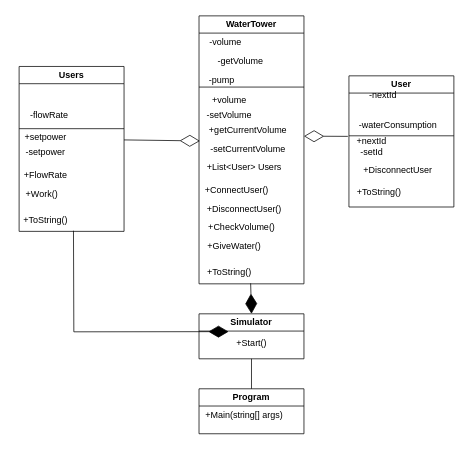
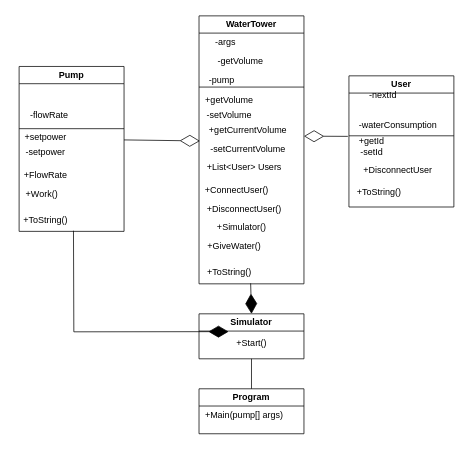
- <mxCell id="23" value="-volume" style="text;html=1;align=center;verticalAlign=middle;resizable=0;points=[];autosize=1;strokeColor=none;fillColor=none;" vertex="1" parent="22"><mxGeometry y="20" width="70" height="30" as="geometry" /></mxCell>
+ <mxCell id="23" value="-args" style="text;html=1;align=center;verticalAlign=middle;resizable=0;points=[];autosize=1;strokeColor=none;fillColor=none;" vertex="1" parent="22"><mxGeometry y="20" width="70" height="30" as="geometry" /></mxCell>
- <mxCell id="4" value="Users" style="swimlane;whiteSpace=wrap;html=1;" vertex="1" parent="1"><mxGeometry x="25" y="88" width="140" height="220" as="geometry" /></mxCell>
+ <mxCell id="4" value="Pump" style="swimlane;whiteSpace=wrap;html=1;" vertex="1" parent="1"><mxGeometry x="25" y="88" width="140" height="220" as="geometry" /></mxCell>
- <mxCell id="26" value="+volume" style="text;html=1;align=center;verticalAlign=middle;resizable=0;points=[];autosize=1;strokeColor=none;fillColor=none;" vertex="1" parent="22"><mxGeometry x="-5" y="97.5" width="90" height="30" as="geometry" /></mxCell>
+ <mxCell id="26" value="+getVolume" style="text;html=1;align=center;verticalAlign=middle;resizable=0;points=[];autosize=1;strokeColor=none;fillColor=none;" vertex="1" parent="22"><mxGeometry x="-5" y="97.5" width="90" height="30" as="geometry" /></mxCell>
- <mxCell id="17" value="+nextId" style="text;html=1;align=center;verticalAlign=middle;resizable=0;points=[];autosize=1;strokeColor=none;fillColor=none;" vertex="1" parent="13"><mxGeometry y="72.5" width="60" height="30" as="geometry" /></mxCell>
+ <mxCell id="17" value="+getId" style="text;html=1;align=center;verticalAlign=middle;resizable=0;points=[];autosize=1;strokeColor=none;fillColor=none;" vertex="1" parent="13"><mxGeometry y="72.5" width="60" height="30" as="geometry" /></mxCell>
- <mxCell id="31" value="&amp;nbsp;+CheckVolume()" style="text;html=1;align=center;verticalAlign=middle;resizable=0;points=[];autosize=1;strokeColor=none;fillColor=none;" vertex="1" parent="22"><mxGeometry x="-5" y="267.5" width="120" height="30" as="geometry" /></mxCell>
+ <mxCell id="31" value="&amp;nbsp;+Simulator()" style="text;html=1;align=center;verticalAlign=middle;resizable=0;points=[];autosize=1;strokeColor=none;fillColor=none;" vertex="1" parent="22"><mxGeometry x="-5" y="267.5" width="120" height="30" as="geometry" /></mxCell>
- <mxCell id="3" value="+Main(string[] args)" style="text;html=1;align=center;verticalAlign=middle;resizable=0;points=[];autosize=1;strokeColor=none;fillColor=none;" vertex="1" parent="2"><mxGeometry x="-5" y="20" width="130" height="30" as="geometry" /></mxCell>
+ <mxCell id="3" value="+Main(pump[] args)" style="text;html=1;align=center;verticalAlign=middle;resizable=0;points=[];autosize=1;strokeColor=none;fillColor=none;" vertex="1" parent="2"><mxGeometry x="-5" y="20" width="130" height="30" as="geometry" /></mxCell>
